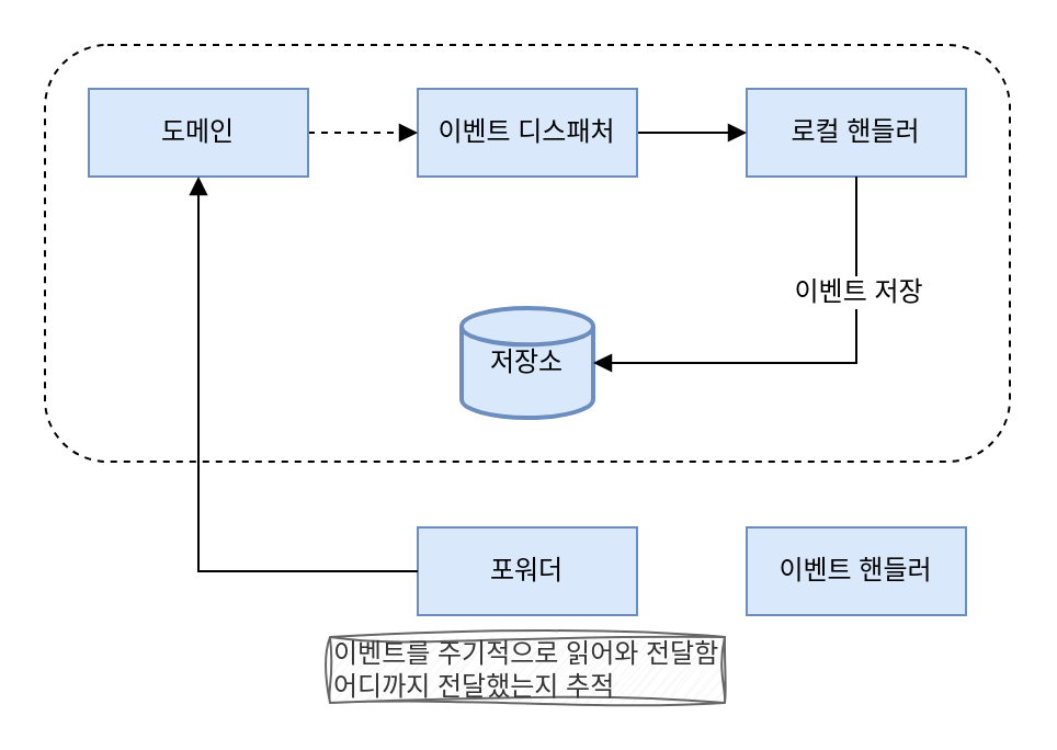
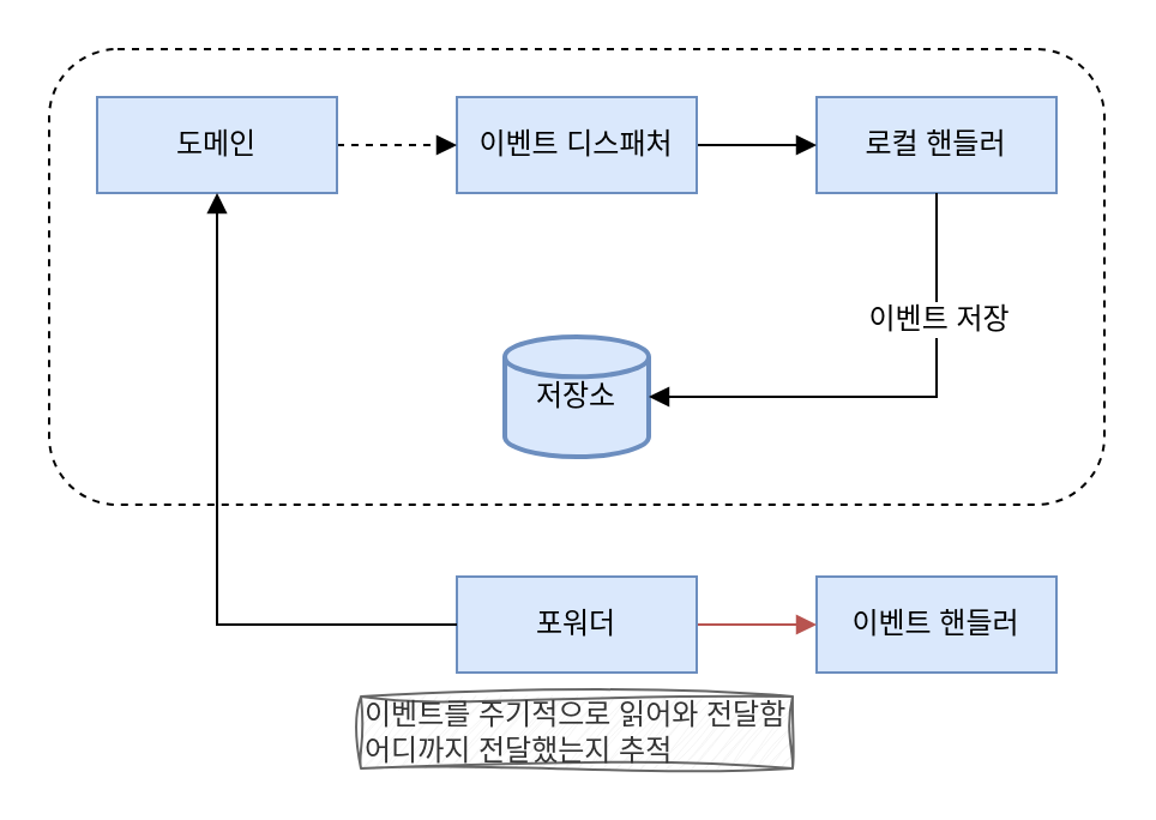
+ <mxCell id="4" style="edgeStyle=orthogonalEdgeStyle;rounded=0;orthogonalLoop=1;jettySize=auto;html=1;endArrow=block;endFill=1;fillColor=#f8cecc;strokeColor=#b85450;" edge="1" parent="1" source="5" target="3"><mxGeometry relative="1" as="geometry" /></mxCell>
